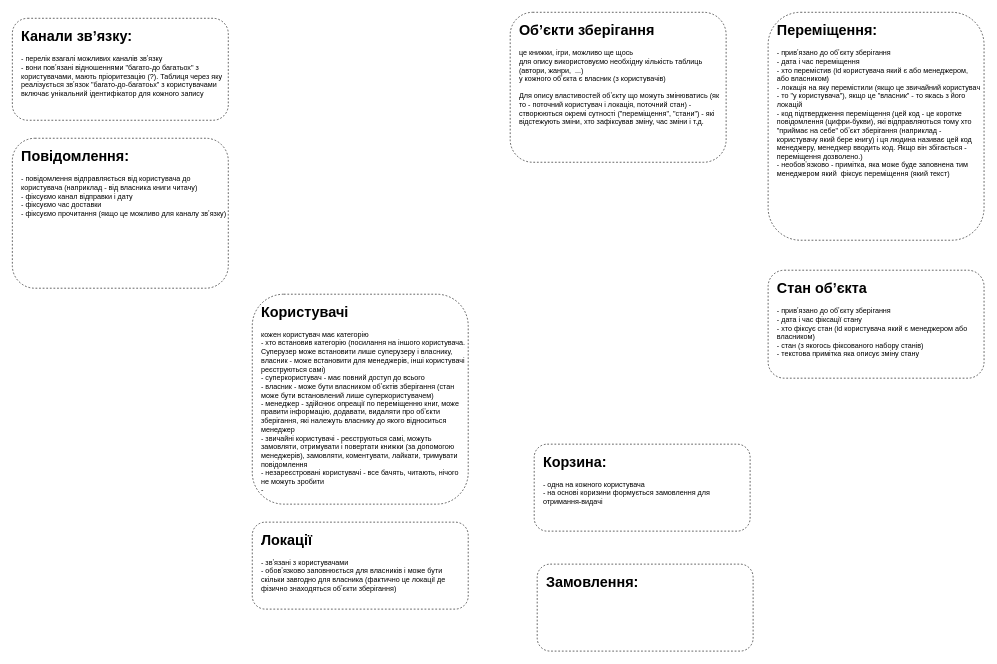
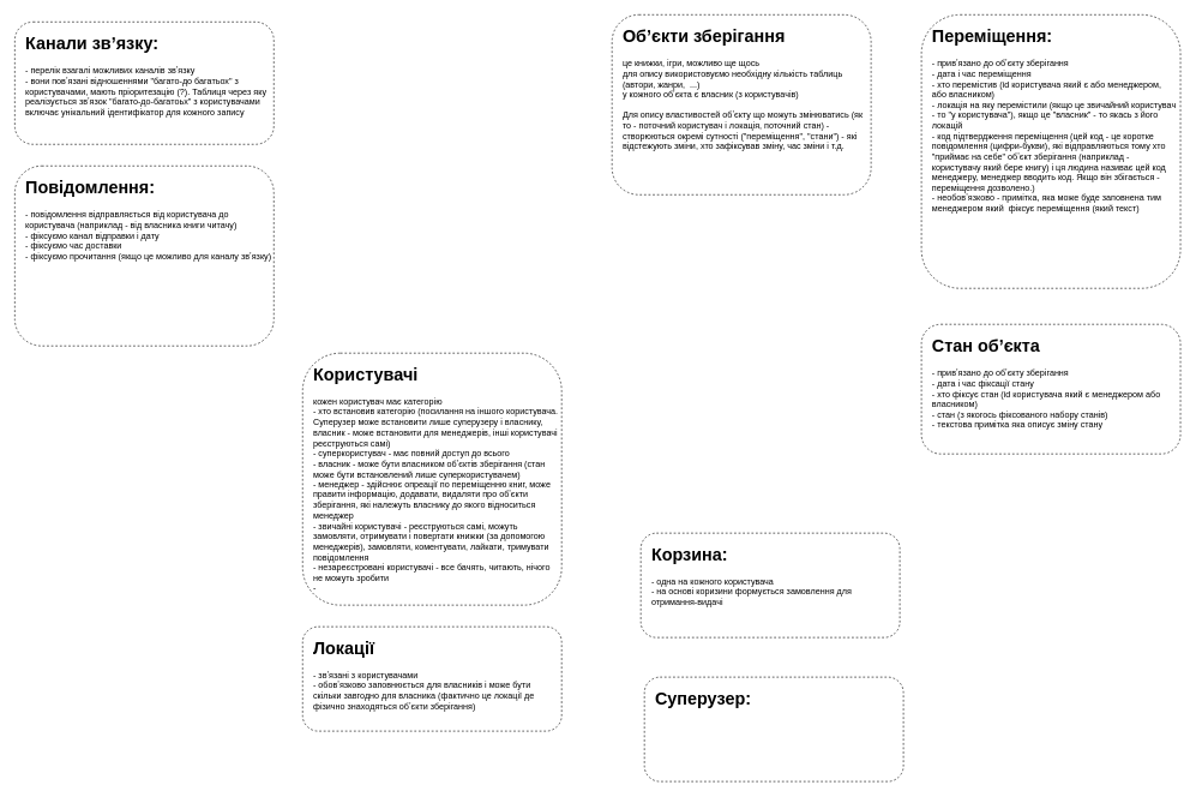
- <mxCell id="19" value="&lt;h1&gt;Замовлення:&lt;/h1&gt;" style="text;html=1;strokeColor=none;fillColor=none;spacing=5;spacingTop=-20;whiteSpace=wrap;overflow=hidden;rounded=0;dashed=1;" vertex="1" parent="1"><mxGeometry x="905" y="950" width="350" height="125" as="geometry" /></mxCell>
+ <mxCell id="19" value="&lt;h1&gt;Суперузер:&lt;/h1&gt;" style="text;html=1;strokeColor=none;fillColor=none;spacing=5;spacingTop=-20;whiteSpace=wrap;overflow=hidden;rounded=0;dashed=1;" vertex="1" parent="1"><mxGeometry x="905" y="950" width="350" height="125" as="geometry" /></mxCell>
